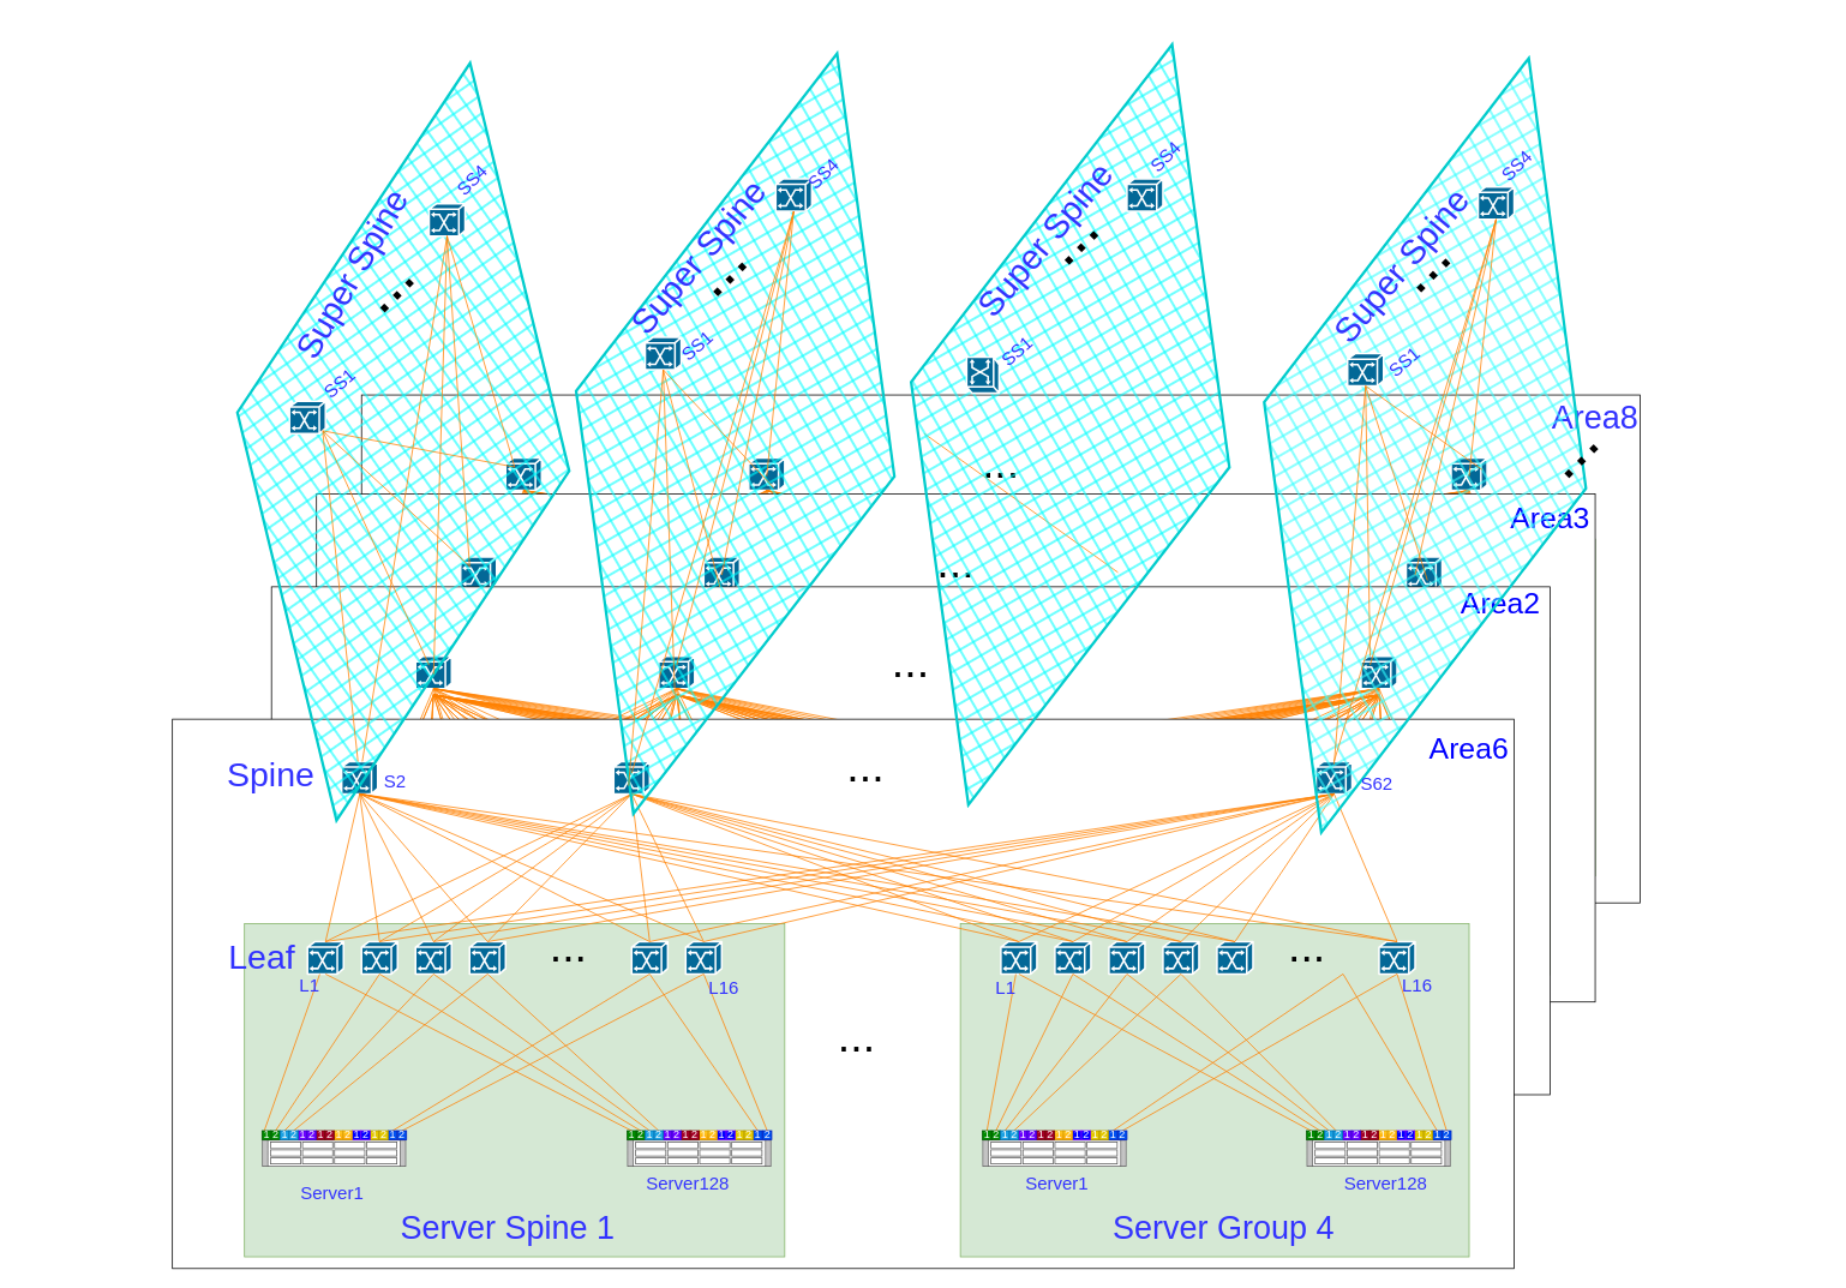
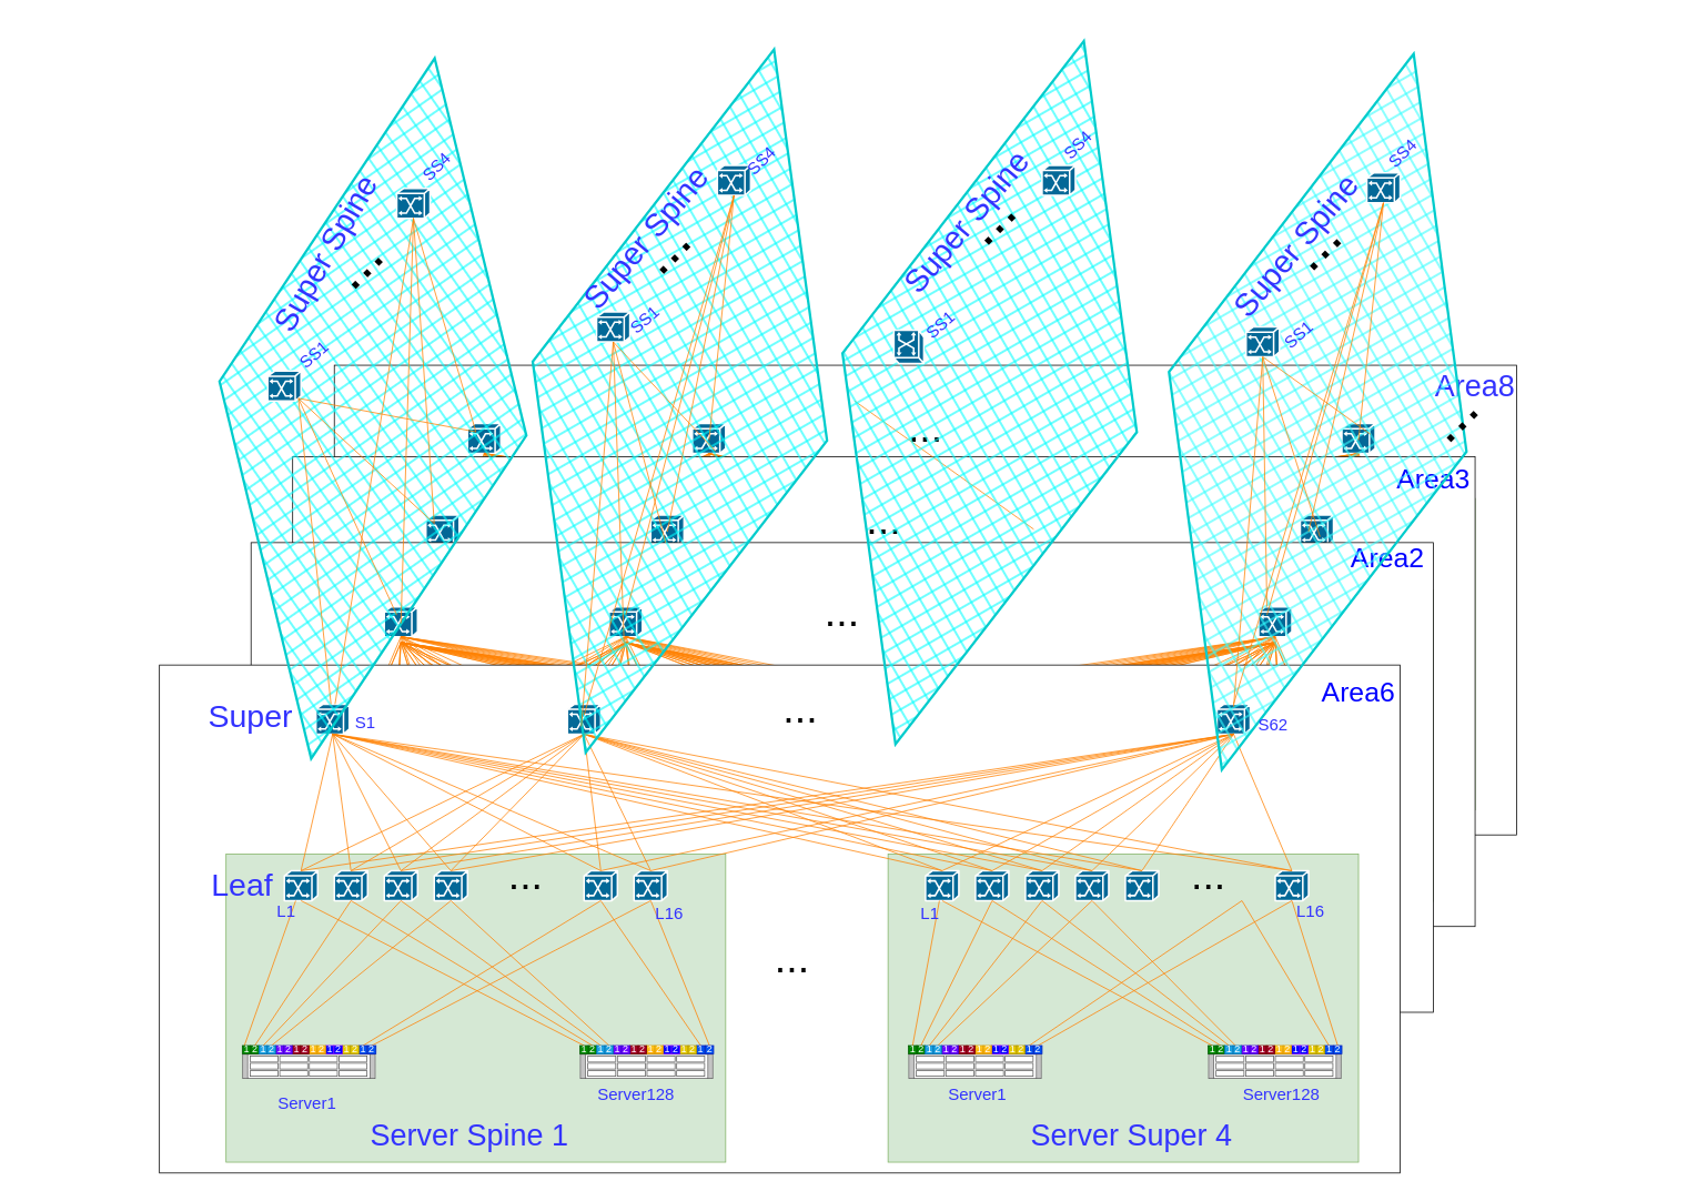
- <mxCell id="1036" value="&lt;font style=&quot;font-size: 38px;&quot; color=&quot;#3333ff&quot;&gt;Spine&lt;/font&gt;" style="text;strokeColor=none;align=center;fillColor=none;html=1;verticalAlign=middle;whiteSpace=wrap;rounded=0;" parent="1" vertex="1"><mxGeometry x="258" y="707" width="85" height="30" as="geometry" /></mxCell>
+ <mxCell id="1036" value="&lt;font style=&quot;font-size: 38px;&quot; color=&quot;#3333ff&quot;&gt;Super&lt;/font&gt;" style="text;strokeColor=none;align=center;fillColor=none;html=1;verticalAlign=middle;whiteSpace=wrap;rounded=0;" parent="1" vertex="1"><mxGeometry x="258" y="707" width="85" height="30" as="geometry" /></mxCell>
- <mxCell id="1043" value="&lt;font color=&quot;#3333ff&quot;&gt;&lt;span style=&quot;font-size: 20px;&quot;&gt;S2&lt;/span&gt;&lt;/font&gt;" style="text;strokeColor=none;align=center;fillColor=none;html=1;verticalAlign=middle;whiteSpace=wrap;rounded=0;" parent="1" vertex="1"><mxGeometry x="421" y="713" width="35" height="30" as="geometry" /></mxCell>
+ <mxCell id="1043" value="&lt;font color=&quot;#3333ff&quot;&gt;&lt;span style=&quot;font-size: 20px;&quot;&gt;S1&lt;/span&gt;&lt;/font&gt;" style="text;strokeColor=none;align=center;fillColor=none;html=1;verticalAlign=middle;whiteSpace=wrap;rounded=0;" parent="1" vertex="1"><mxGeometry x="421" y="713" width="35" height="30" as="geometry" /></mxCell>
- <mxCell id="1034" value="&lt;font style=&quot;font-size: 36px;&quot; color=&quot;#3333ff&quot;&gt;Server Group 4&lt;/font&gt;" style="text;strokeColor=none;align=center;fillColor=none;html=1;verticalAlign=middle;whiteSpace=wrap;rounded=0;" parent="1" vertex="1"><mxGeometry x="1191" y="1200" width="335" height="50" as="geometry" /></mxCell>
+ <mxCell id="1034" value="&lt;font style=&quot;font-size: 36px;&quot; color=&quot;#3333ff&quot;&gt;Server Super 4&lt;/font&gt;" style="text;strokeColor=none;align=center;fillColor=none;html=1;verticalAlign=middle;whiteSpace=wrap;rounded=0;" parent="1" vertex="1"><mxGeometry x="1191" y="1200" width="335" height="50" as="geometry" /></mxCell>
